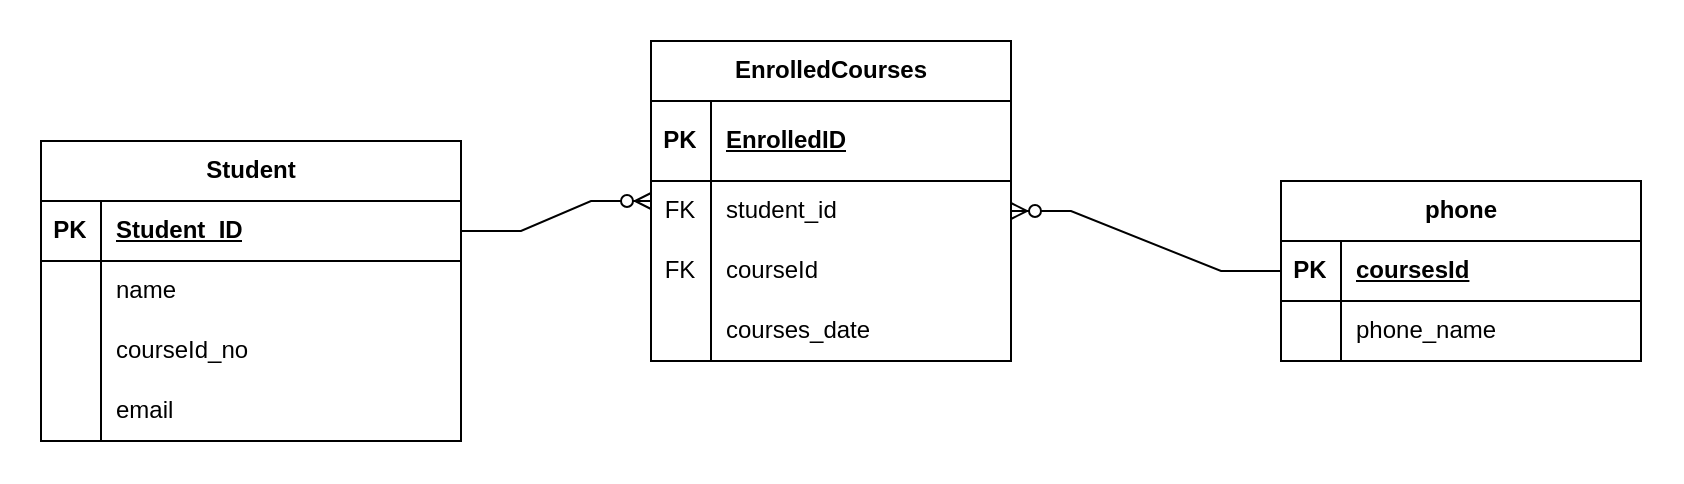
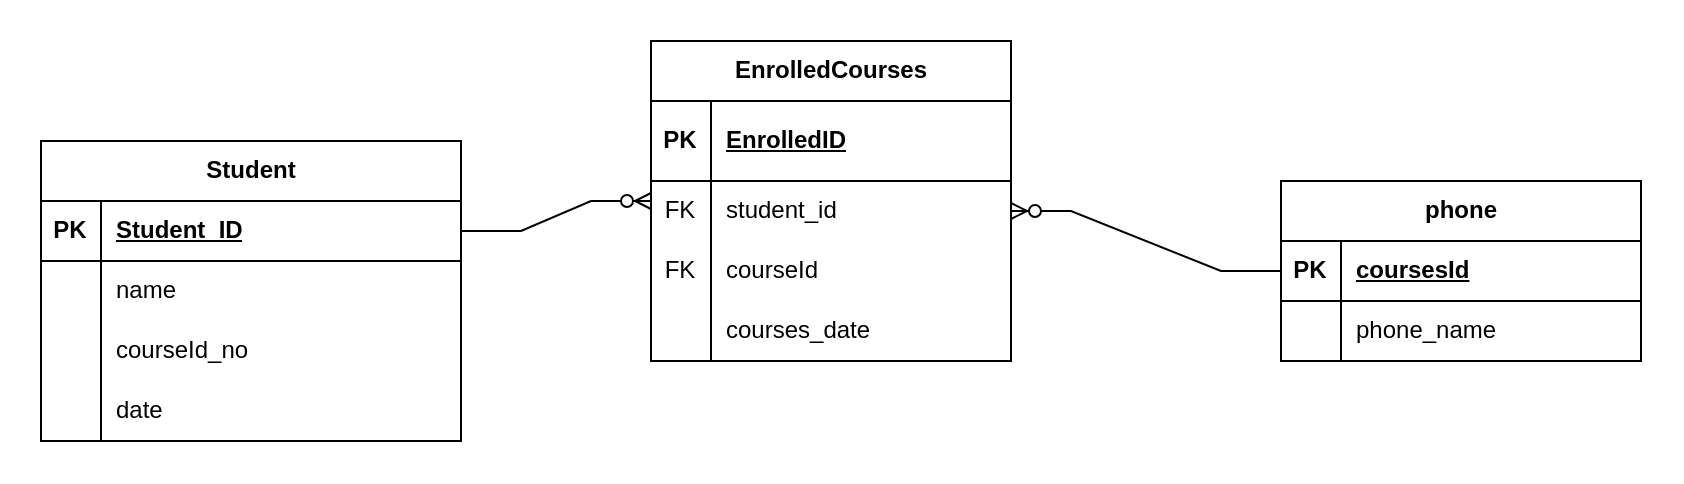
- <mxCell id="14" value="email" style="shape=partialRectangle;connectable=0;fillColor=none;top=0;left=0;bottom=0;right=0;align=left;spacingLeft=6;overflow=hidden;whiteSpace=wrap;html=1;" vertex="1" parent="12"><mxGeometry x="30" width="180" height="30" as="geometry"><mxRectangle width="180" height="30" as="alternateBounds" /></mxGeometry></mxCell>
+ <mxCell id="14" value="date" style="shape=partialRectangle;connectable=0;fillColor=none;top=0;left=0;bottom=0;right=0;align=left;spacingLeft=6;overflow=hidden;whiteSpace=wrap;html=1;" vertex="1" parent="12"><mxGeometry x="30" width="180" height="30" as="geometry"><mxRectangle width="180" height="30" as="alternateBounds" /></mxGeometry></mxCell>
